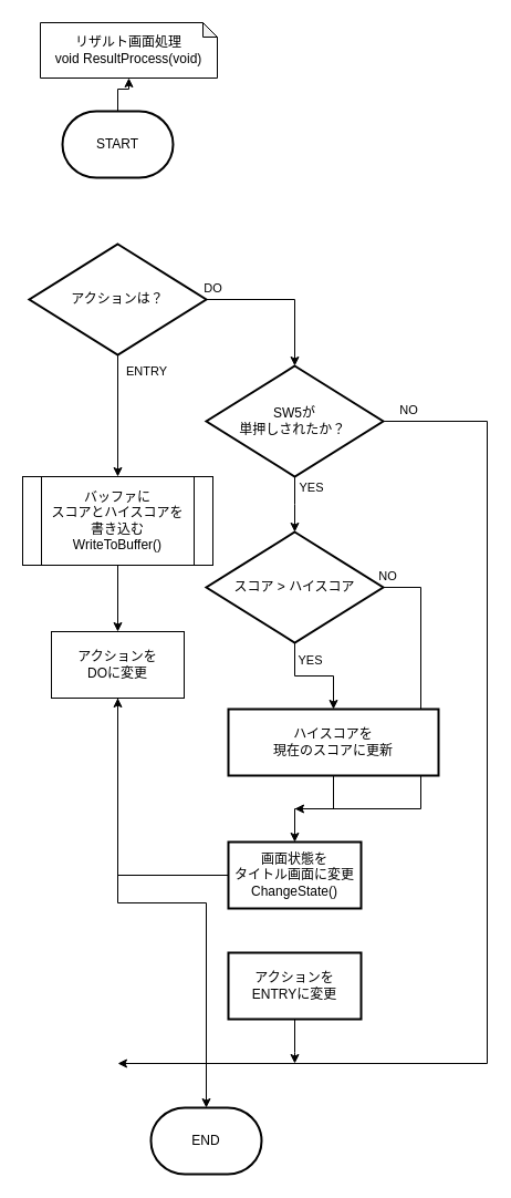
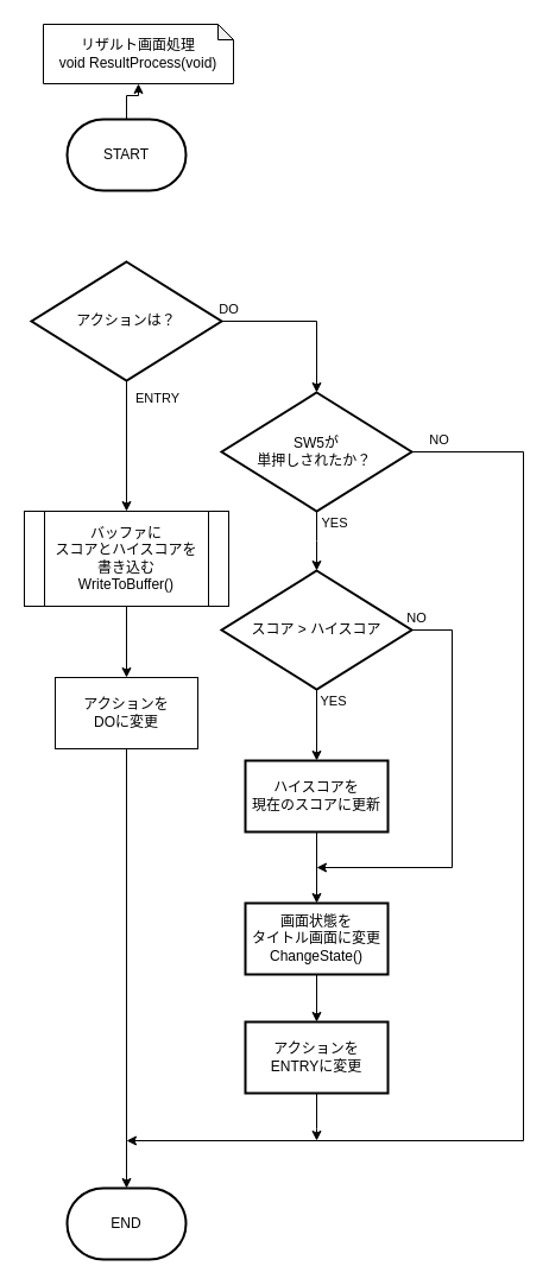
- <mxCell id="24" value="ハイスコアを&lt;br&gt;現在のスコアに更新" style="whiteSpace=wrap;html=1;strokeWidth=2;" parent="1" vertex="1"><mxGeometry x="206" y="640" width="190" height="60" as="geometry" /></mxCell>
+ <mxCell id="24" value="ハイスコアを&lt;br&gt;現在のスコアに更新" style="whiteSpace=wrap;html=1;strokeWidth=2;" parent="1" vertex="1"><mxGeometry x="206" y="640" width="120" height="60" as="geometry" /></mxCell>
- <mxCell id="16" value="" style="edgeStyle=orthogonalEdgeStyle;rounded=0;orthogonalLoop=1;jettySize=auto;html=1;" parent="1" source="17" target="15" edge="1"><mxGeometry relative="1" as="geometry" /></mxCell>
+ <mxCell id="16" value="" style="edgeStyle=orthogonalEdgeStyle;rounded=0;orthogonalLoop=1;jettySize=auto;html=1;" parent="1" source="17" target="19" edge="1"><mxGeometry relative="1" as="geometry" /></mxCell>
- <mxCell id="9" value="END" style="strokeWidth=2;html=1;shape=mxgraph.flowchart.terminator;whiteSpace=wrap;" parent="1" vertex="1"><mxGeometry x="136" y="1000" width="100" height="60" as="geometry" /></mxCell>
+ <mxCell id="9" value="END" style="strokeWidth=2;html=1;shape=mxgraph.flowchart.terminator;whiteSpace=wrap;" parent="1" vertex="1"><mxGeometry x="56" y="1000" width="100" height="60" as="geometry" /></mxCell>
